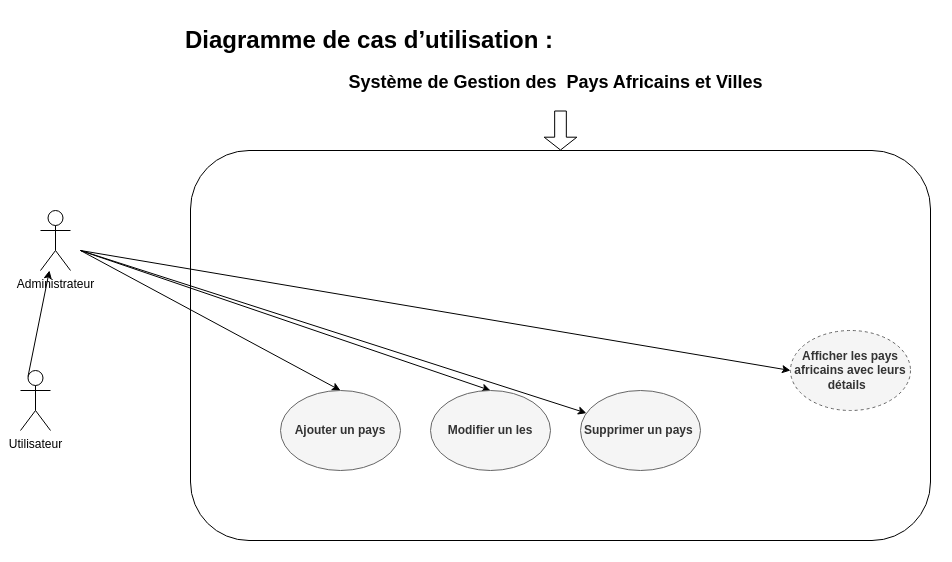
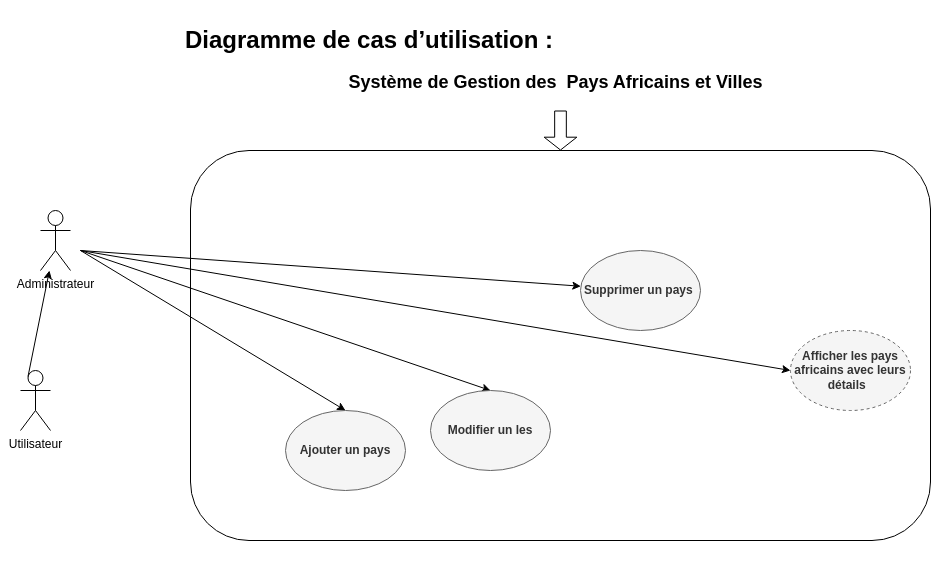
- <mxCell id="12" value="&lt;span style=&quot;color: rgb(51, 51, 51);&quot;&gt;&lt;b&gt;Ajouter un pays&lt;/b&gt;&lt;/span&gt;" style="ellipse;whiteSpace=wrap;html=1;fillColor=#f5f5f5;fontColor=#333333;strokeColor=#666666;rounded=1;" parent="1" vertex="1"><mxGeometry x="280" y="390" width="120" height="80" as="geometry" /></mxCell>
+ <mxCell id="12" value="&lt;span style=&quot;color: rgb(51, 51, 51);&quot;&gt;&lt;b&gt;Ajouter un pays&lt;/b&gt;&lt;/span&gt;" style="ellipse;whiteSpace=wrap;html=1;fillColor=#f5f5f5;fontColor=#333333;strokeColor=#666666;rounded=1;" parent="1" vertex="1"><mxGeometry x="285" y="410" width="120" height="80" as="geometry" /></mxCell>
- <mxCell id="13" value="&lt;span style=&quot;color: rgb(51, 51, 51);&quot;&gt;&lt;b&gt;Supprimer un pays&amp;nbsp;&lt;/b&gt;&lt;/span&gt;" style="ellipse;whiteSpace=wrap;html=1;fillColor=#f5f5f5;fontColor=#333333;strokeColor=#666666;rounded=1;" parent="1" vertex="1"><mxGeometry x="580" y="390" width="120" height="80" as="geometry" /></mxCell>
+ <mxCell id="13" value="&lt;span style=&quot;color: rgb(51, 51, 51);&quot;&gt;&lt;b&gt;Supprimer un pays&amp;nbsp;&lt;/b&gt;&lt;/span&gt;" style="ellipse;whiteSpace=wrap;html=1;fillColor=#f5f5f5;fontColor=#333333;strokeColor=#666666;rounded=1;" parent="1" vertex="1"><mxGeometry x="580" y="250" width="120" height="80" as="geometry" /></mxCell>
